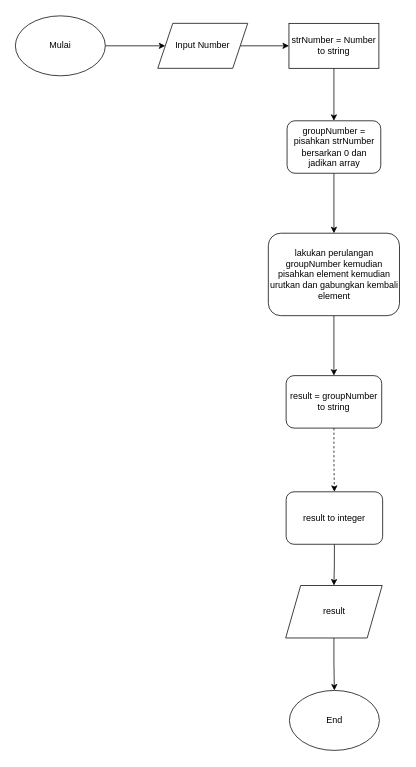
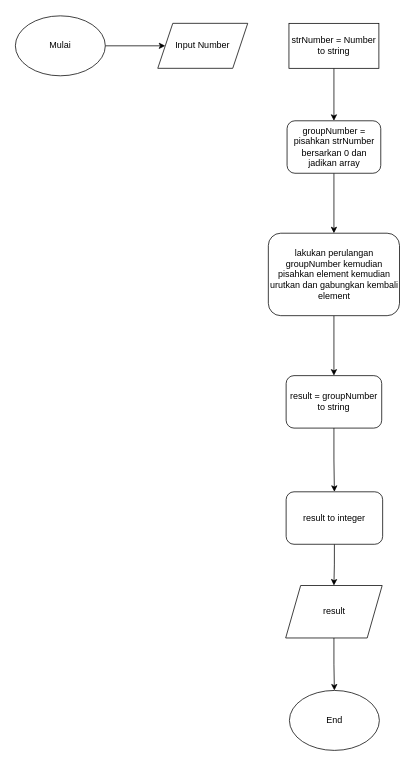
- <mxCell id="4" style="edgeStyle=orthogonalEdgeStyle;rounded=0;orthogonalLoop=1;jettySize=auto;html=1;exitX=1;exitY=0.5;exitDx=0;exitDy=0;entryX=0;entryY=0.5;entryDx=0;entryDy=0;" edge="1" parent="1" source="5" target="7"><mxGeometry relative="1" as="geometry" /></mxCell>
- <mxCell id="12" style="edgeStyle=orthogonalEdgeStyle;rounded=0;orthogonalLoop=1;jettySize=auto;html=1;exitX=0.5;exitY=1;exitDx=0;exitDy=0;entryX=0.5;entryY=0;entryDx=0;entryDy=0;dashed=1;" edge="1" parent="1" source="13" target="15"><mxGeometry relative="1" as="geometry" /></mxCell>
+ <mxCell id="12" style="edgeStyle=orthogonalEdgeStyle;rounded=0;orthogonalLoop=1;jettySize=auto;html=1;exitX=0.5;exitY=1;exitDx=0;exitDy=0;entryX=0.5;entryY=0;entryDx=0;entryDy=0;" edge="1" parent="1" source="13" target="15"><mxGeometry relative="1" as="geometry" /></mxCell>
